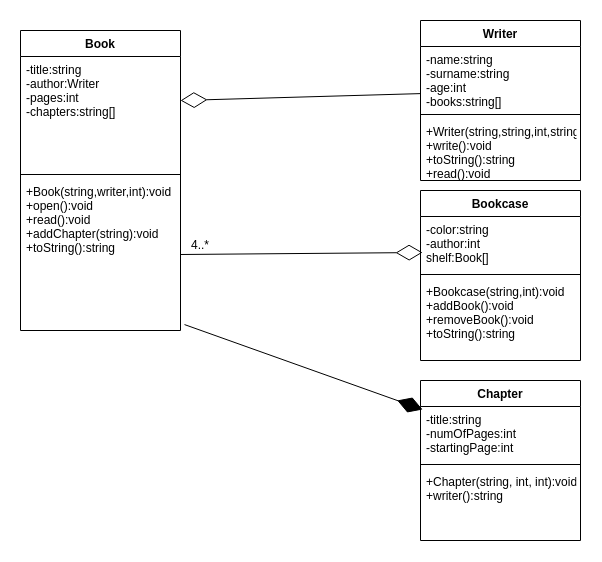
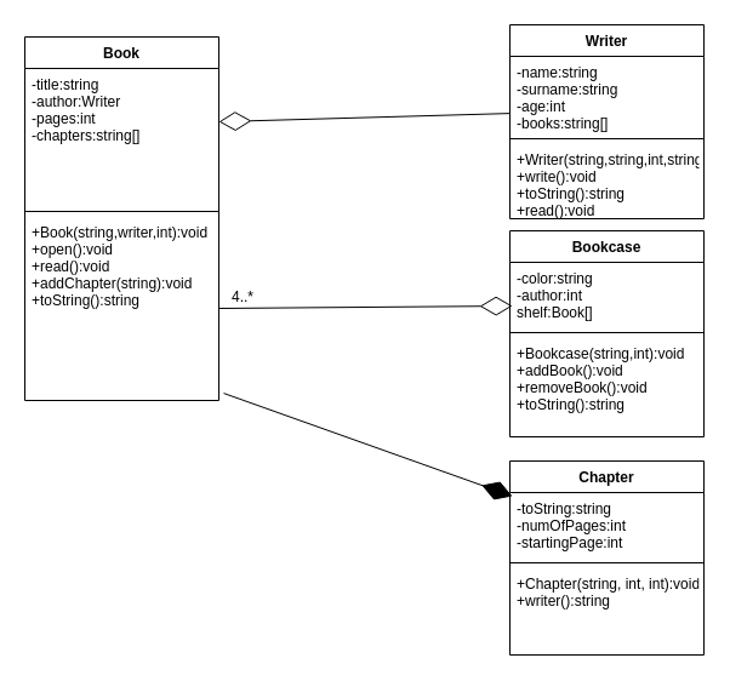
- <mxCell id="17" value="-title:string&#10;-numOfPages:int&#10;-startingPage:int" style="text;strokeColor=none;fillColor=none;align=left;verticalAlign=top;spacingLeft=4;spacingRight=4;overflow=hidden;rotatable=0;points=[[0,0.5],[1,0.5]];portConstraint=eastwest;" parent="16" vertex="1"><mxGeometry y="26" width="160" height="54" as="geometry" /></mxCell>
+ <mxCell id="17" value="-toString:string&#10;-numOfPages:int&#10;-startingPage:int" style="text;strokeColor=none;fillColor=none;align=left;verticalAlign=top;spacingLeft=4;spacingRight=4;overflow=hidden;rotatable=0;points=[[0,0.5],[1,0.5]];portConstraint=eastwest;" parent="16" vertex="1"><mxGeometry y="26" width="160" height="54" as="geometry" /></mxCell>
